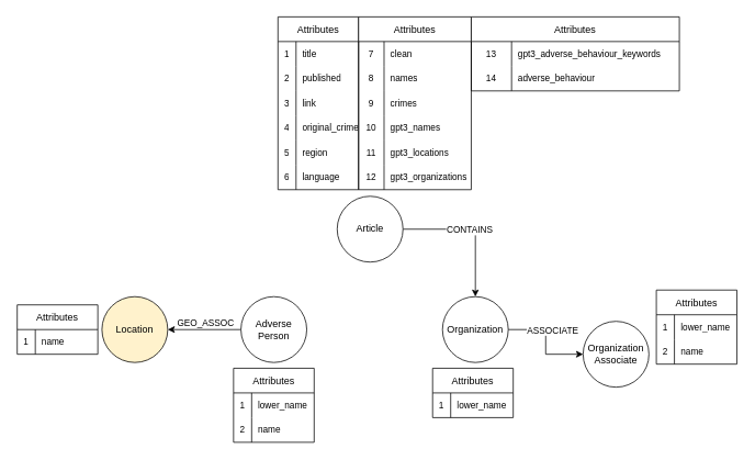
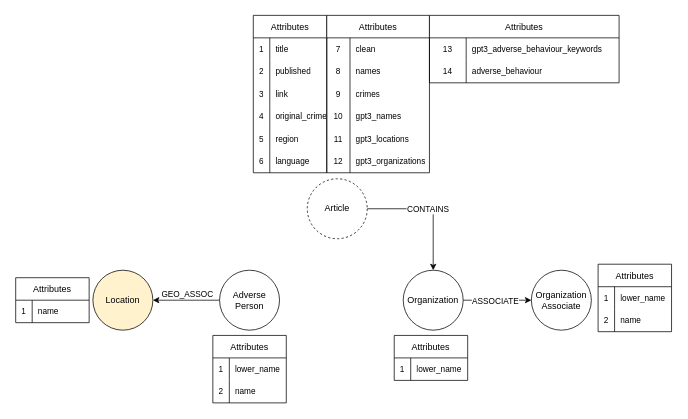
- <mxCell id="7" value="Article" style="ellipse;whiteSpace=wrap;html=1;aspect=fixed;" vertex="1" parent="1"><mxGeometry x="409" y="238" width="80" height="80" as="geometry" /></mxCell>
+ <mxCell id="7" value="Article" style="ellipse;whiteSpace=wrap;html=1;aspect=fixed;dashed=1;" vertex="1" parent="1"><mxGeometry x="409" y="238" width="80" height="80" as="geometry" /></mxCell>
- <mxCell id="12" value="Organization&lt;br&gt;Associate" style="ellipse;whiteSpace=wrap;html=1;aspect=fixed;" vertex="1" parent="1"><mxGeometry x="708" y="390" width="80" height="80" as="geometry" /></mxCell>
+ <mxCell id="12" value="Organization&lt;br&gt;Associate" style="ellipse;whiteSpace=wrap;html=1;aspect=fixed;" vertex="1" parent="1"><mxGeometry x="708" y="360" width="80" height="80" as="geometry" /></mxCell>
